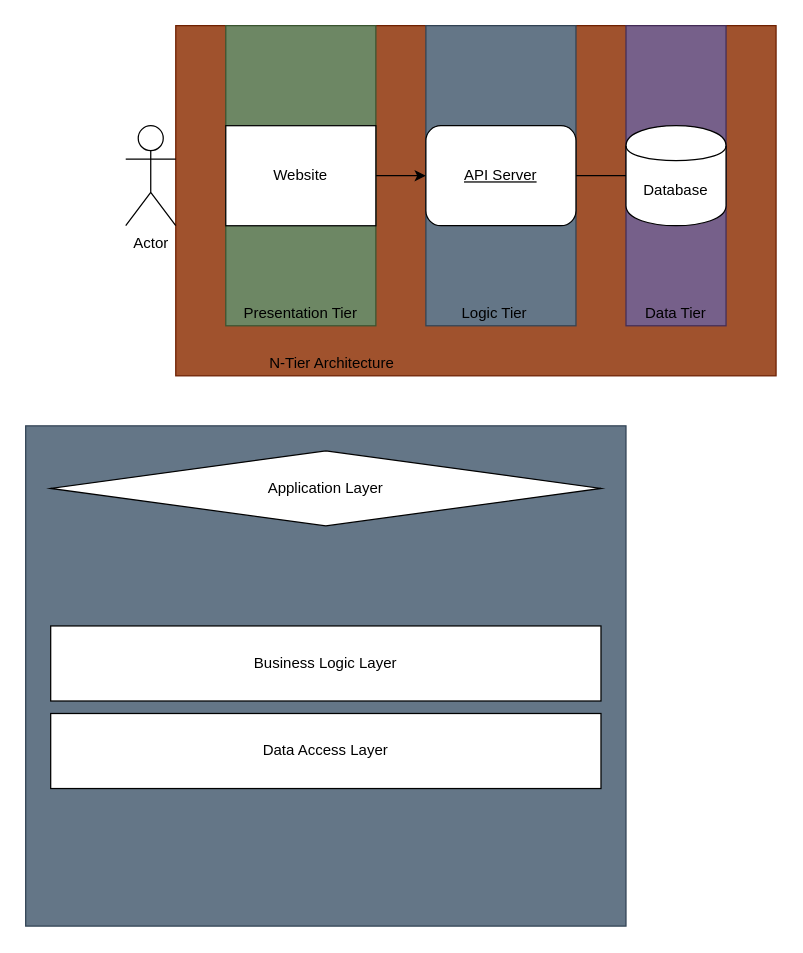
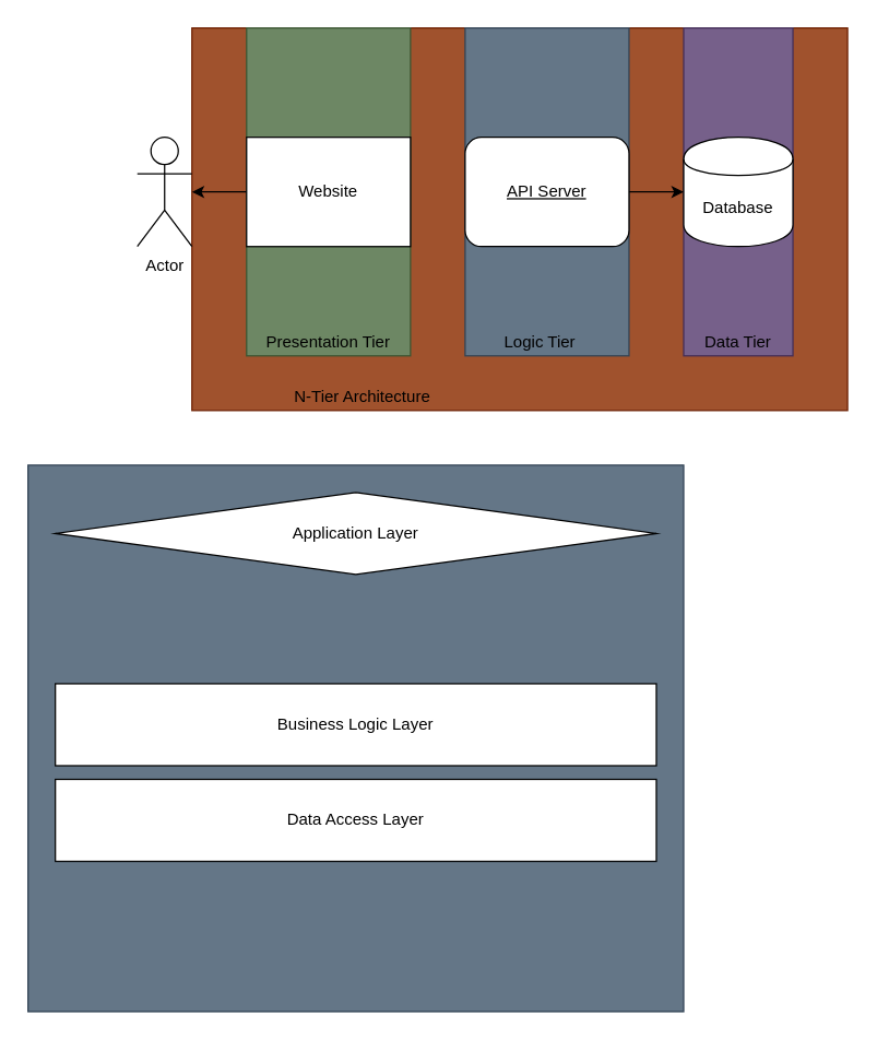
- <mxCell id="7" value="" style="edgeStyle=orthogonalEdgeStyle;rounded=0;orthogonalLoop=1;jettySize=auto;html=1;" parent="1" source="8" target="10" edge="1"><mxGeometry relative="1" as="geometry" /></mxCell>
+ <mxCell id="7" value="" style="edgeStyle=orthogonalEdgeStyle;rounded=0;orthogonalLoop=1;jettySize=auto;html=1;" parent="1" source="8" target="6" edge="1"><mxGeometry relative="1" as="geometry" /></mxCell>
- <mxCell id="9" value="" style="edgeStyle=orthogonalEdgeStyle;rounded=0;orthogonalLoop=1;jettySize=auto;html=1;endArrow=none;" parent="1" source="10" target="11" edge="1"><mxGeometry relative="1" as="geometry" /></mxCell>
+ <mxCell id="9" value="" style="edgeStyle=orthogonalEdgeStyle;rounded=0;orthogonalLoop=1;jettySize=auto;html=1;" parent="1" source="10" target="11" edge="1"><mxGeometry relative="1" as="geometry" /></mxCell>
